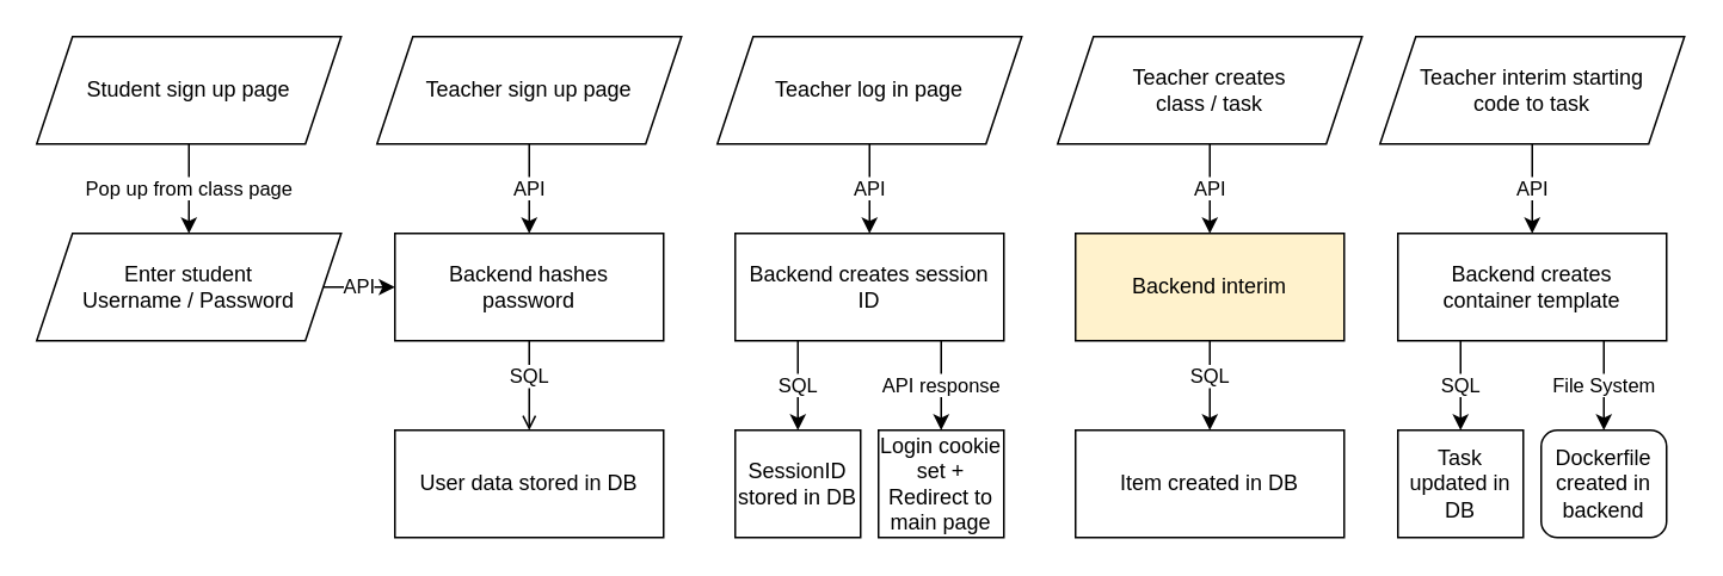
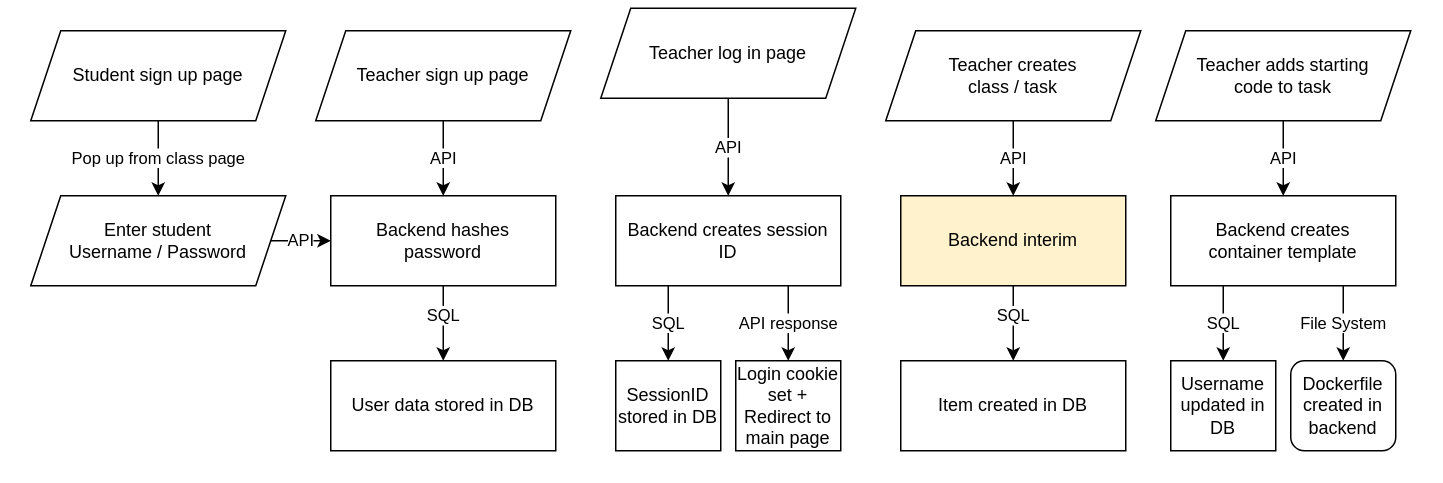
- <mxCell id="11" value="Teacher log in page" style="shape=parallelogram;perimeter=parallelogramPerimeter;whiteSpace=wrap;html=1;fixedSize=1;" vertex="1" parent="1"><mxGeometry x="400" y="20" width="170" height="60" as="geometry" /></mxCell>
+ <mxCell id="11" value="Teacher log in page" style="shape=parallelogram;perimeter=parallelogramPerimeter;whiteSpace=wrap;html=1;fixedSize=1;" vertex="1" parent="1"><mxGeometry x="400" y="5" width="170" height="60" as="geometry" /></mxCell>
- <mxCell id="27" value="Teacher interim starting&lt;div&gt;code to task&lt;/div&gt;" style="shape=parallelogram;perimeter=parallelogramPerimeter;whiteSpace=wrap;html=1;fixedSize=1;" vertex="1" parent="1"><mxGeometry x="770" y="20" width="170" height="60" as="geometry" /></mxCell>
+ <mxCell id="27" value="Teacher adds starting&lt;div&gt;code to task&lt;/div&gt;" style="shape=parallelogram;perimeter=parallelogramPerimeter;whiteSpace=wrap;html=1;fixedSize=1;" vertex="1" parent="1"><mxGeometry x="770" y="20" width="170" height="60" as="geometry" /></mxCell>
- <mxCell id="2" value="SQL" style="edgeStyle=orthogonalEdgeStyle;rounded=0;orthogonalLoop=1;jettySize=auto;html=1;entryX=0.5;entryY=0;entryDx=0;entryDy=0;endArrow=open;" edge="1" parent="1" source="3" target="6"><mxGeometry x="-0.2" relative="1" as="geometry"><mxPoint as="offset" /></mxGeometry></mxCell>
+ <mxCell id="2" value="SQL" style="edgeStyle=orthogonalEdgeStyle;rounded=0;orthogonalLoop=1;jettySize=auto;html=1;entryX=0.5;entryY=0;entryDx=0;entryDy=0;" edge="1" parent="1" source="3" target="6"><mxGeometry x="-0.2" relative="1" as="geometry"><mxPoint as="offset" /></mxGeometry></mxCell>
- <mxCell id="28" value="Task updated in DB" style="rounded=0;whiteSpace=wrap;html=1;" vertex="1" parent="1"><mxGeometry x="780" y="240" width="70" height="60" as="geometry" /></mxCell>
+ <mxCell id="28" value="Username updated in DB" style="rounded=0;whiteSpace=wrap;html=1;" vertex="1" parent="1"><mxGeometry x="780" y="240" width="70" height="60" as="geometry" /></mxCell>
